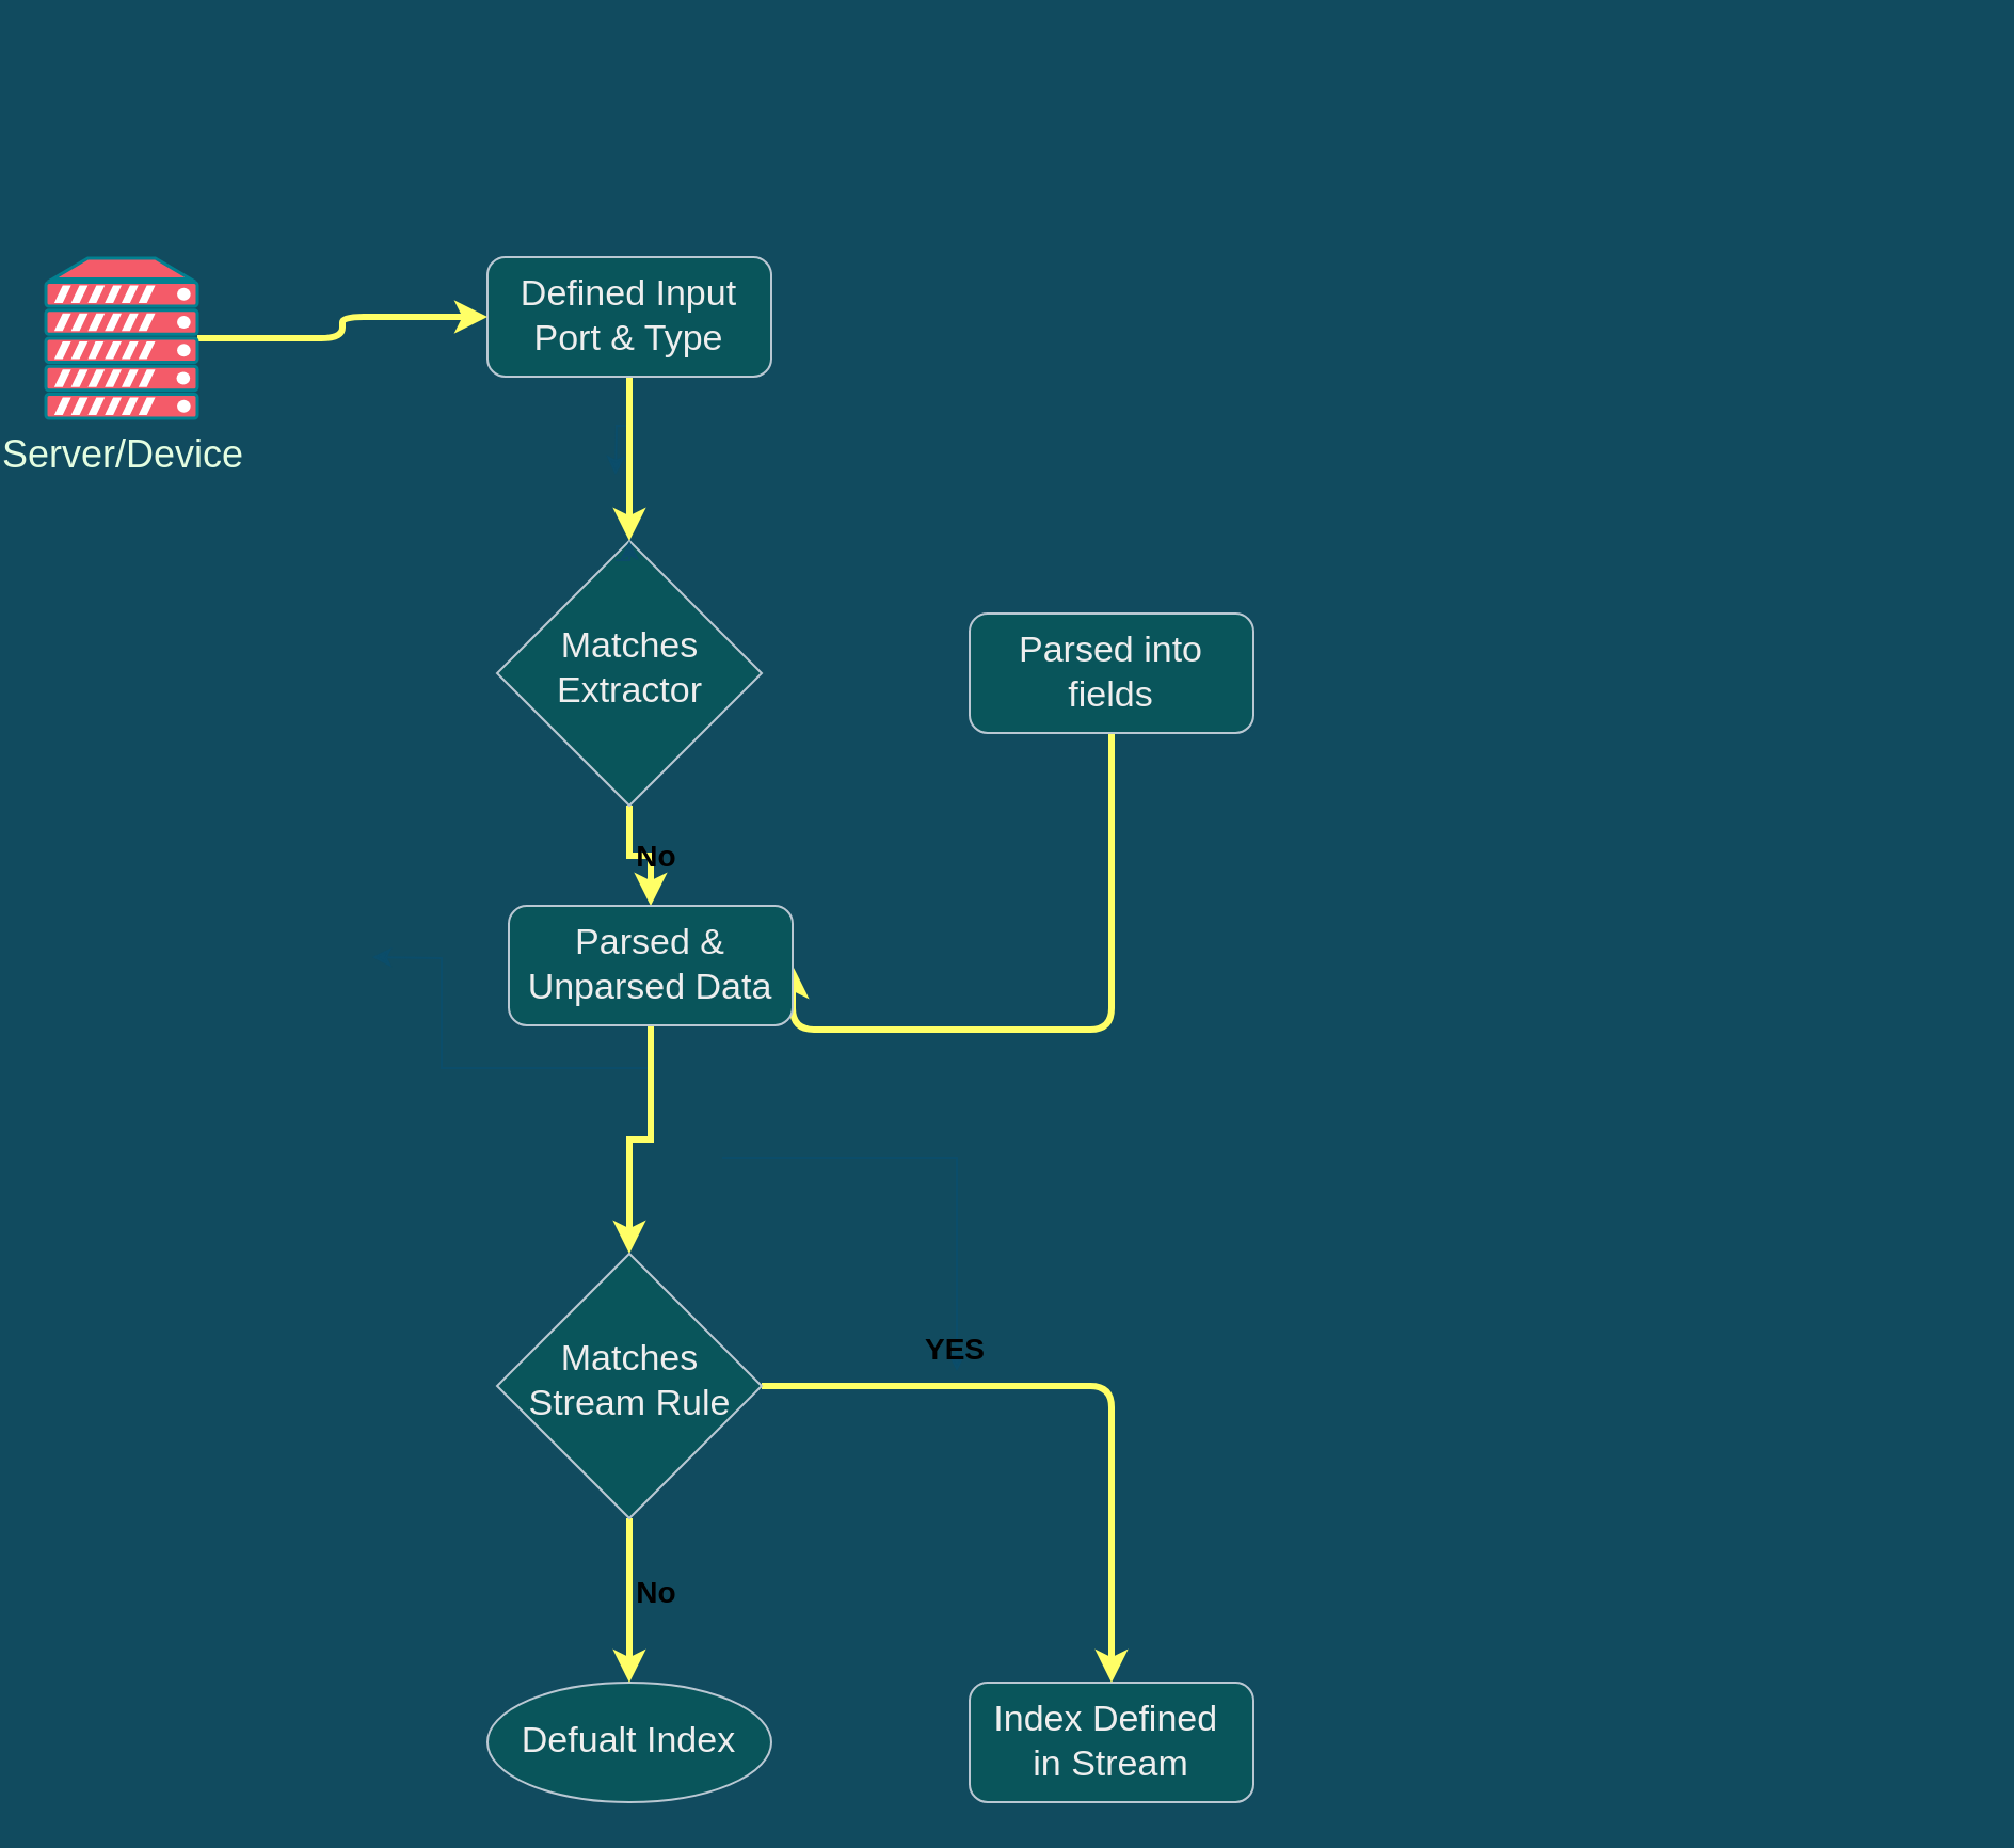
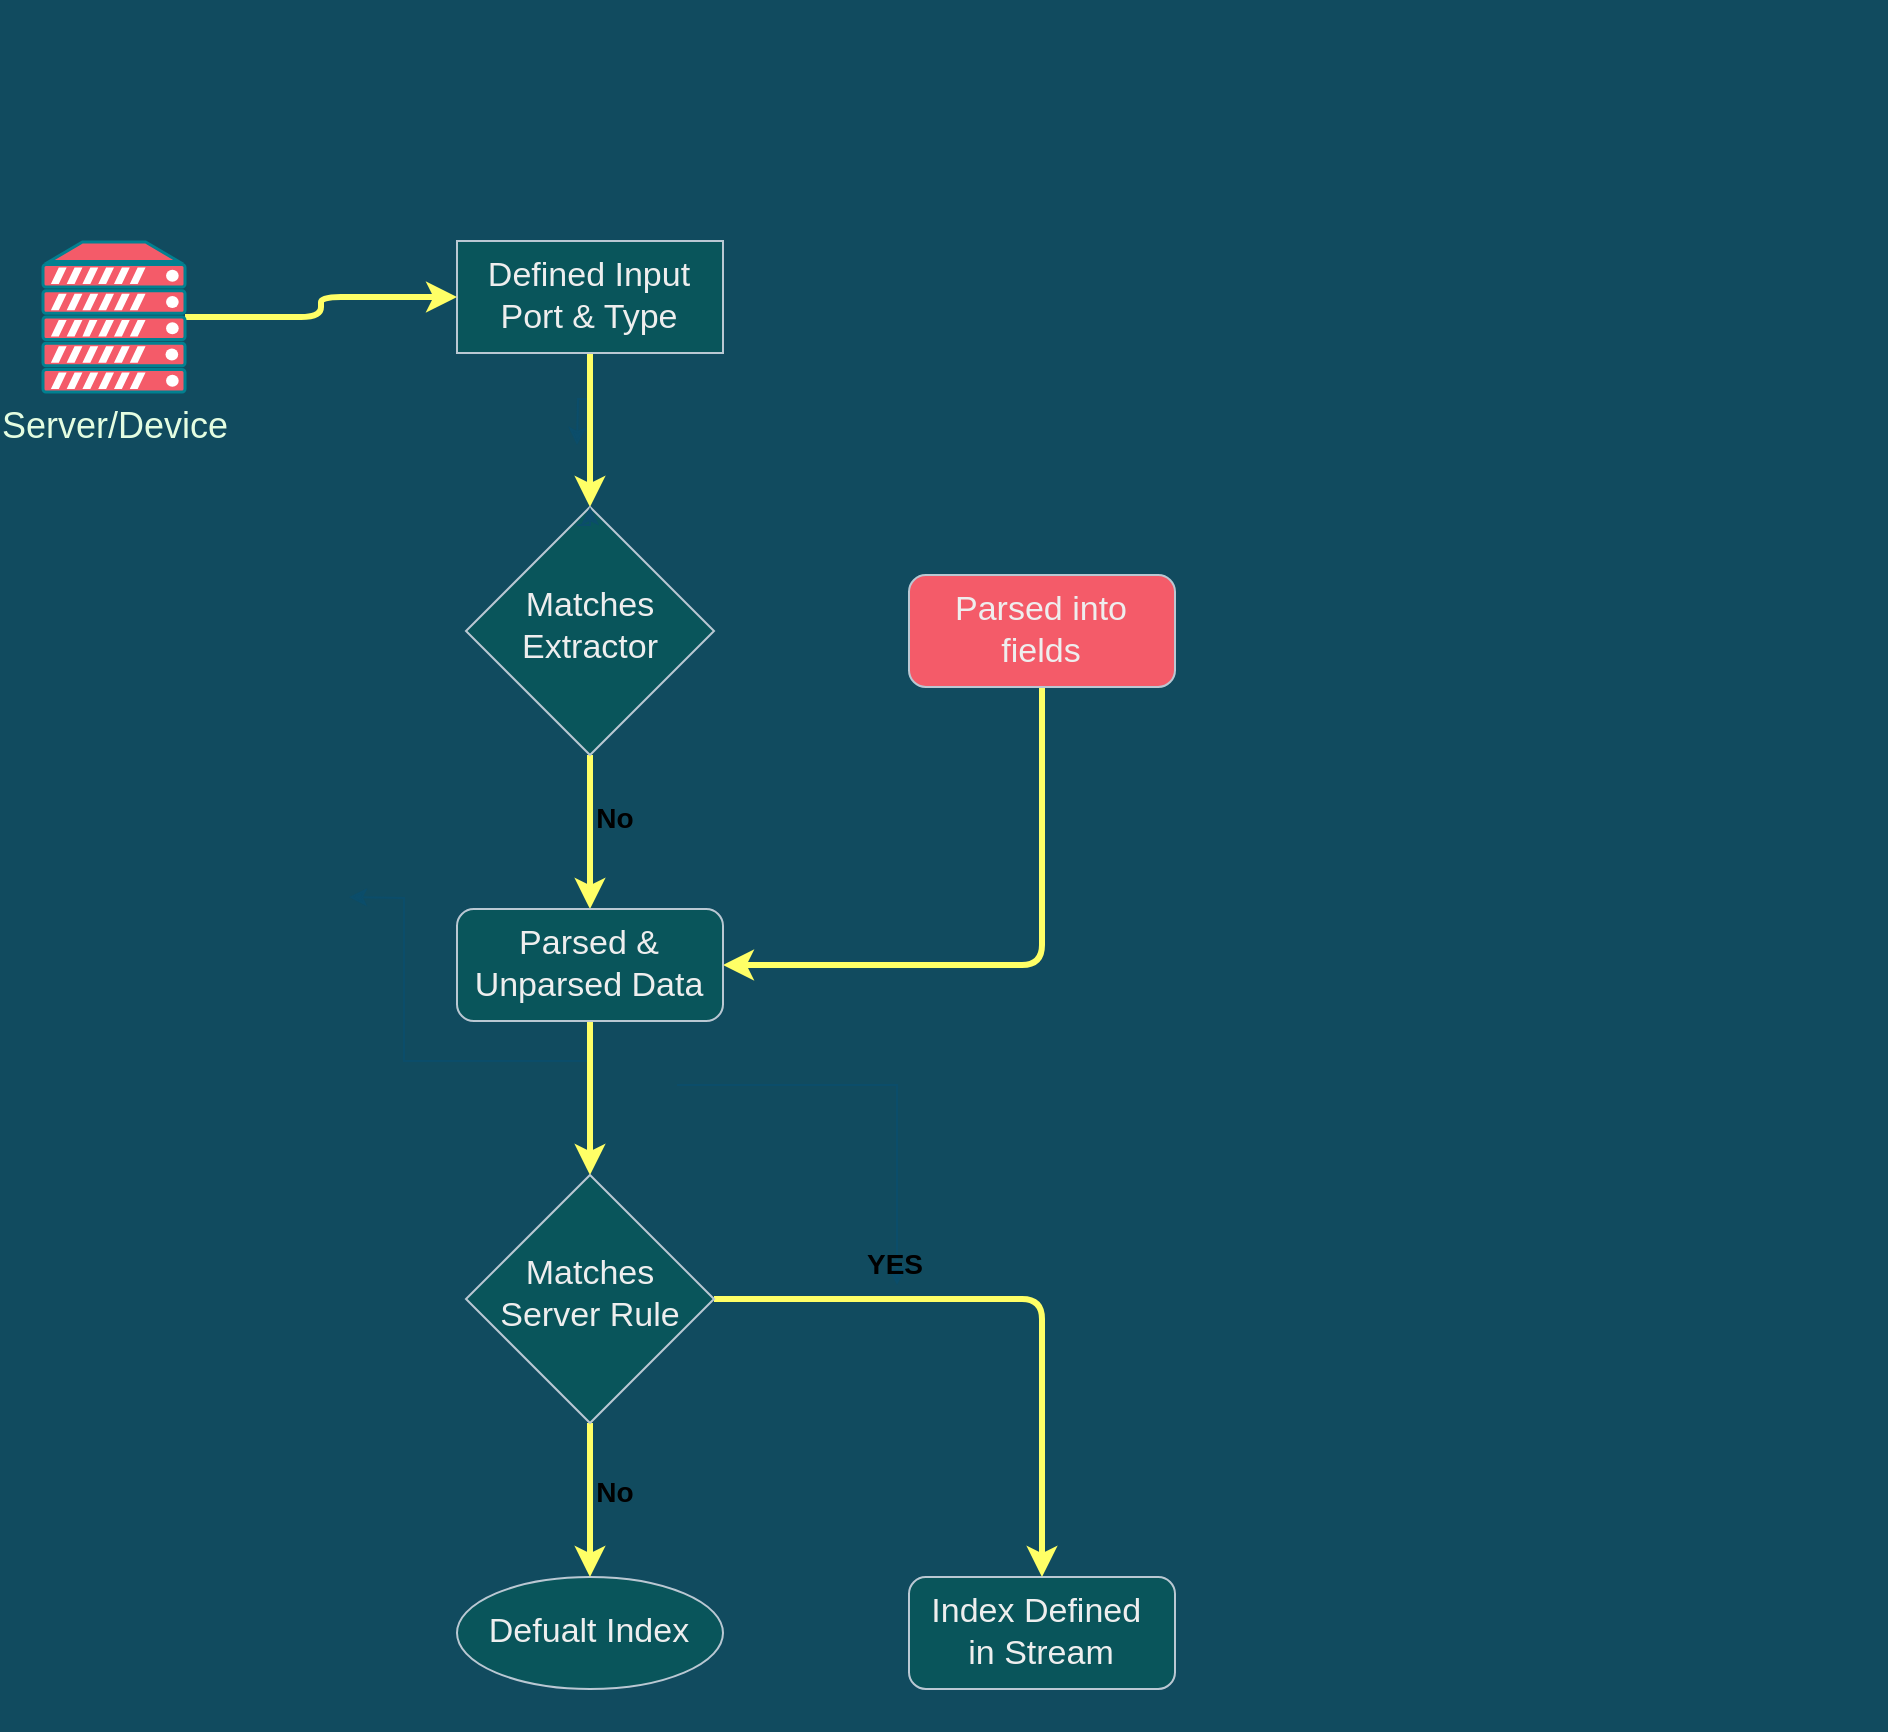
- <mxCell id="4" value="&lt;font style=&quot;font-size: 17px;&quot;&gt;Defined Input&lt;br&gt;Port &amp;amp; Type&lt;br&gt;&lt;/font&gt;" style="rounded=1;whiteSpace=wrap;html=1;fontSize=12;glass=0;strokeWidth=1;shadow=0;labelBackgroundColor=none;fillColor=#09555B;strokeColor=#BAC8D3;fontColor=#EEEEEE;" parent="1" vertex="1"><mxGeometry x="227" y="120" width="133" height="56" as="geometry" /></mxCell>
+ <mxCell id="4" value="&lt;font style=&quot;font-size: 17px;&quot;&gt;Defined Input&lt;br&gt;Port &amp;amp; Type&lt;br&gt;&lt;/font&gt;" style="whiteSpace=wrap;html=1;fontSize=12;glass=0;strokeWidth=1;shadow=0;labelBackgroundColor=none;fillColor=#09555B;strokeColor=#BAC8D3;fontColor=#EEEEEE;rounded=0;" parent="1" vertex="1"><mxGeometry x="227" y="120" width="133" height="56" as="geometry" /></mxCell>
- <mxCell id="13" value="&lt;font style=&quot;font-size: 17px;&quot;&gt;Parsed into&lt;br&gt;fields&lt;br&gt;&lt;/font&gt;" style="rounded=1;whiteSpace=wrap;html=1;fontSize=12;glass=0;strokeWidth=1;shadow=0;labelBackgroundColor=none;fillColor=#09555B;strokeColor=#BAC8D3;fontColor=#EEEEEE;" parent="1" vertex="1"><mxGeometry x="453" y="287" width="133" height="56" as="geometry" /></mxCell>
+ <mxCell id="13" value="&lt;font style=&quot;font-size: 17px;&quot;&gt;Parsed into&lt;br&gt;fields&lt;br&gt;&lt;/font&gt;" style="rounded=1;whiteSpace=wrap;html=1;fontSize=12;glass=0;strokeWidth=1;shadow=0;labelBackgroundColor=none;fillColor=#f45b69;strokeColor=#BAC8D3;fontColor=#EEEEEE;" parent="1" vertex="1"><mxGeometry x="453" y="287" width="133" height="56" as="geometry" /></mxCell>
- <mxCell id="16" value="&lt;font style=&quot;font-size: 17px;&quot;&gt;Parsed &amp;amp; Unparsed Data&lt;br&gt;&lt;/font&gt;" style="rounded=1;whiteSpace=wrap;html=1;fontSize=12;glass=0;strokeWidth=1;shadow=0;labelBackgroundColor=none;fillColor=#09555B;strokeColor=#BAC8D3;fontColor=#EEEEEE;" parent="1" vertex="1"><mxGeometry x="237" y="424" width="133" height="56" as="geometry" /></mxCell>
+ <mxCell id="16" value="&lt;font style=&quot;font-size: 17px;&quot;&gt;Parsed &amp;amp; Unparsed Data&lt;br&gt;&lt;/font&gt;" style="rounded=1;whiteSpace=wrap;html=1;fontSize=12;glass=0;strokeWidth=1;shadow=0;labelBackgroundColor=none;fillColor=#09555B;strokeColor=#BAC8D3;fontColor=#EEEEEE;" parent="1" vertex="1"><mxGeometry x="227" y="454" width="133" height="56" as="geometry" /></mxCell>
- <mxCell id="22" value="&lt;font style=&quot;font-size: 17px;&quot;&gt;Matches&lt;br&gt;Stream Rule&lt;/font&gt;" style="rhombus;whiteSpace=wrap;html=1;shadow=0;fontFamily=Helvetica;fontSize=12;align=center;strokeWidth=1;spacing=6;spacingTop=-4;labelBackgroundColor=none;fillColor=#09555B;strokeColor=#BAC8D3;fontColor=#EEEEEE;" parent="1" vertex="1"><mxGeometry x="231.5" y="587" width="124" height="124" as="geometry" /></mxCell>
+ <mxCell id="22" value="&lt;font style=&quot;font-size: 17px;&quot;&gt;Matches&lt;br&gt;Server Rule&lt;/font&gt;" style="rhombus;whiteSpace=wrap;html=1;shadow=0;fontFamily=Helvetica;fontSize=12;align=center;strokeWidth=1;spacing=6;spacingTop=-4;labelBackgroundColor=none;fillColor=#09555B;strokeColor=#BAC8D3;fontColor=#EEEEEE;" parent="1" vertex="1"><mxGeometry x="231.5" y="587" width="124" height="124" as="geometry" /></mxCell>
